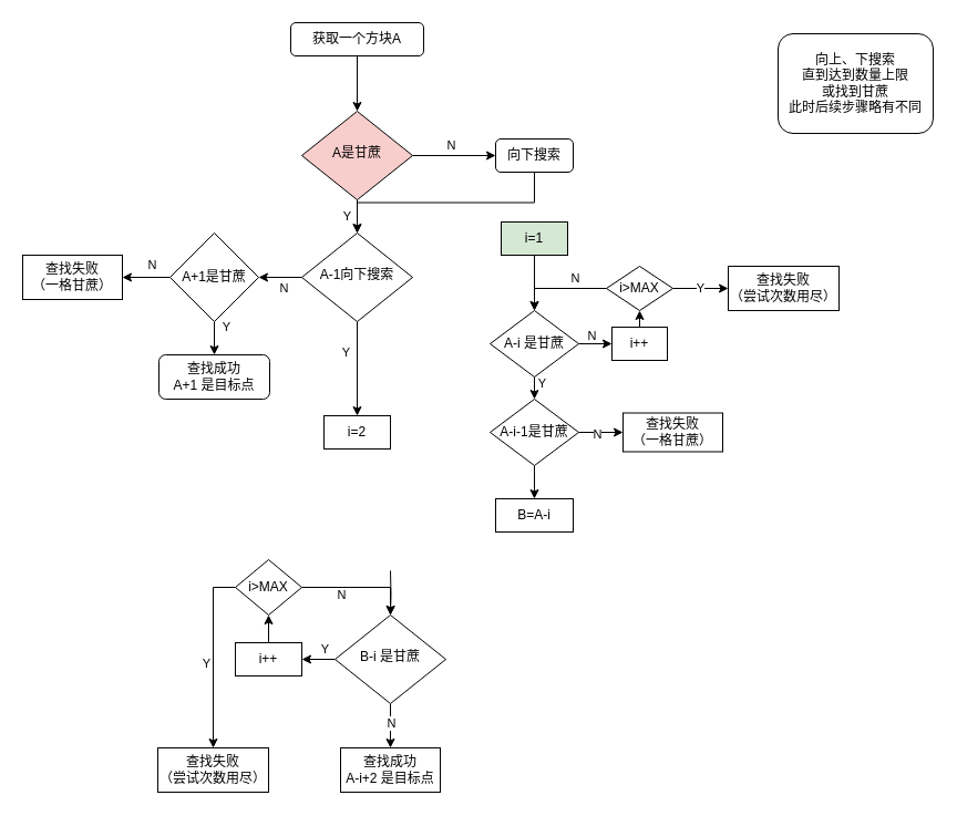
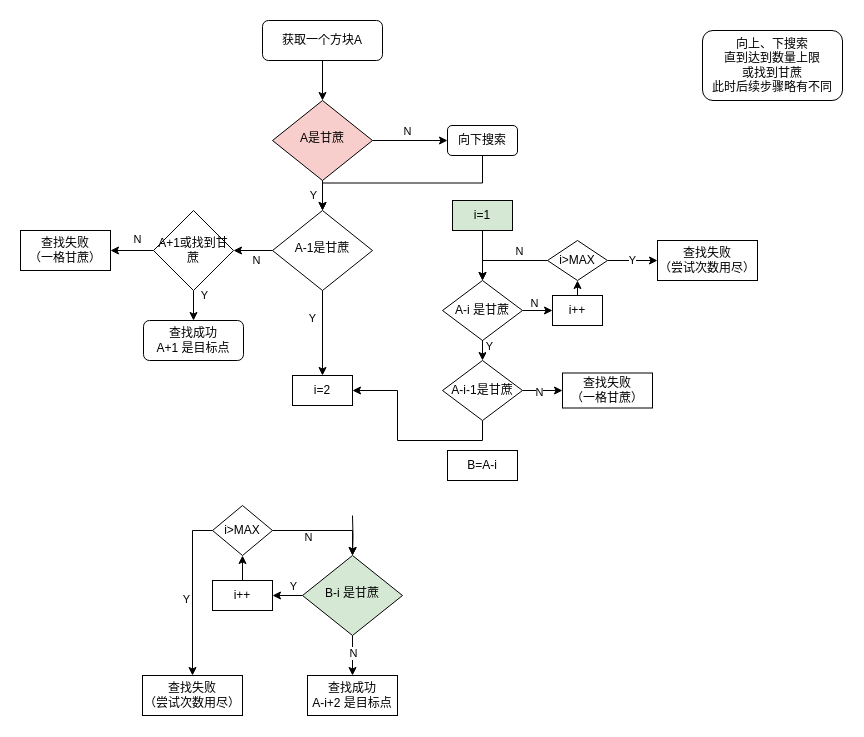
- <mxCell id="3" value="获取一个方块A" style="rounded=1;whiteSpace=wrap;html=1;fontSize=12;glass=0;strokeWidth=1;shadow=0;" parent="1" vertex="1"><mxGeometry x="262" y="20" width="120" height="30" as="geometry" /></mxCell>
+ <mxCell id="3" value="获取一个方块A" style="rounded=1;whiteSpace=wrap;html=1;fontSize=12;glass=0;strokeWidth=1;shadow=0;" parent="1" vertex="1"><mxGeometry x="262" y="20" width="120" height="40" as="geometry" /></mxCell>
- <mxCell id="25" value="向上、下搜索&lt;br&gt;直到达到数量上限&lt;br&gt;或找到甘蔗&lt;br&gt;此时后续步骤略有不同" style="rounded=1;whiteSpace=wrap;html=1;" vertex="1" parent="1"><mxGeometry x="702" y="30" width="140" height="90" as="geometry" /></mxCell>
+ <mxCell id="25" value="向上、下搜索&lt;br&gt;直到达到数量上限&lt;br&gt;或找到甘蔗&lt;br&gt;此时后续步骤略有不同" style="rounded=1;whiteSpace=wrap;html=1;" vertex="1" parent="1"><mxGeometry x="702" y="30" width="140" height="70" as="geometry" /></mxCell>
- <mxCell id="12" value="A-1向下搜索" style="rhombus;whiteSpace=wrap;html=1;shadow=0;fontFamily=Helvetica;fontSize=12;align=center;strokeWidth=1;spacing=6;spacingTop=-4;" parent="1" vertex="1"><mxGeometry x="272" y="210" width="100" height="80" as="geometry" /></mxCell>
+ <mxCell id="12" value="A-1是甘蔗" style="rhombus;whiteSpace=wrap;html=1;shadow=0;fontFamily=Helvetica;fontSize=12;align=center;strokeWidth=1;spacing=6;spacingTop=-4;" parent="1" vertex="1"><mxGeometry x="272" y="210" width="100" height="80" as="geometry" /></mxCell>
- <mxCell id="23" value="A+1是甘蔗" style="rhombus;whiteSpace=wrap;html=1;" vertex="1" parent="1"><mxGeometry x="153" y="210" width="80" height="80" as="geometry" /></mxCell>
+ <mxCell id="23" value="A+1或找到甘蔗" style="rhombus;whiteSpace=wrap;html=1;" vertex="1" parent="1"><mxGeometry x="153" y="210" width="80" height="80" as="geometry" /></mxCell>
- <mxCell id="56" style="edgeStyle=orthogonalEdgeStyle;rounded=0;orthogonalLoop=1;jettySize=auto;html=1;exitX=0.5;exitY=1;exitDx=0;exitDy=0;entryX=0.5;entryY=0;entryDx=0;entryDy=0;" edge="1" parent="1" source="57" target="53"><mxGeometry relative="1" as="geometry" /></mxCell>
+ <mxCell id="56" style="edgeStyle=orthogonalEdgeStyle;rounded=0;orthogonalLoop=1;jettySize=auto;html=1;exitX=0.5;exitY=1;exitDx=0;exitDy=0;" edge="1" parent="1" source="57" target="28"><mxGeometry relative="1" as="geometry" /></mxCell>
- <mxCell id="17" value="B-i 是甘蔗" style="rhombus;whiteSpace=wrap;html=1;shadow=0;fontFamily=Helvetica;fontSize=12;align=center;strokeWidth=1;spacing=6;spacingTop=-4;" vertex="1" parent="1"><mxGeometry x="302" y="555" width="100" height="80" as="geometry" /></mxCell>
+ <mxCell id="17" value="B-i 是甘蔗" style="rhombus;whiteSpace=wrap;html=1;shadow=0;fontFamily=Helvetica;fontSize=12;align=center;strokeWidth=1;spacing=6;spacingTop=-4;fillColor=#d5e8d4;" vertex="1" parent="1"><mxGeometry x="302" y="555" width="100" height="80" as="geometry" /></mxCell>
